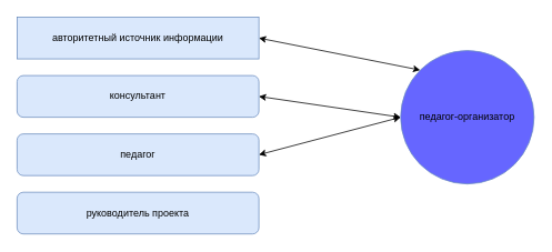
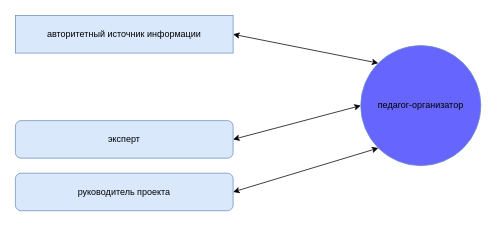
- <mxCell id="5" value="консультант" style="rounded=1;whiteSpace=wrap;html=1;fillColor=#dae8fc;strokeColor=#6c8ebf;" vertex="1" parent="1"><mxGeometry x="20" y="90" width="290" height="50" as="geometry" /></mxCell>
- <mxCell id="4" style="edgeStyle=none;rounded=0;orthogonalLoop=1;jettySize=auto;html=1;exitX=1;exitY=0.5;exitDx=0;exitDy=0;entryX=0;entryY=0.5;entryDx=0;entryDy=0;startArrow=classic;startFill=1;endArrow=classic;endFill=1;" edge="1" parent="1" source="5" target="10"><mxGeometry relative="1" as="geometry" /></mxCell>
- <mxCell id="7" value="педагог" style="rounded=1;whiteSpace=wrap;html=1;fillColor=#dae8fc;strokeColor=#6c8ebf;" vertex="1" parent="1"><mxGeometry x="20" y="160" width="290" height="50" as="geometry" /></mxCell>
+ <mxCell id="7" value="эксперт" style="rounded=1;whiteSpace=wrap;html=1;fillColor=#dae8fc;strokeColor=#6c8ebf;" vertex="1" parent="1"><mxGeometry x="20" y="160" width="290" height="50" as="geometry" /></mxCell>
+ <mxCell id="8" style="edgeStyle=none;rounded=0;orthogonalLoop=1;jettySize=auto;html=1;exitX=1;exitY=0.5;exitDx=0;exitDy=0;entryX=0;entryY=1;entryDx=0;entryDy=0;startArrow=classic;startFill=1;endArrow=classic;endFill=1;" edge="1" parent="1" source="9" target="10"><mxGeometry relative="1" as="geometry" /></mxCell>
